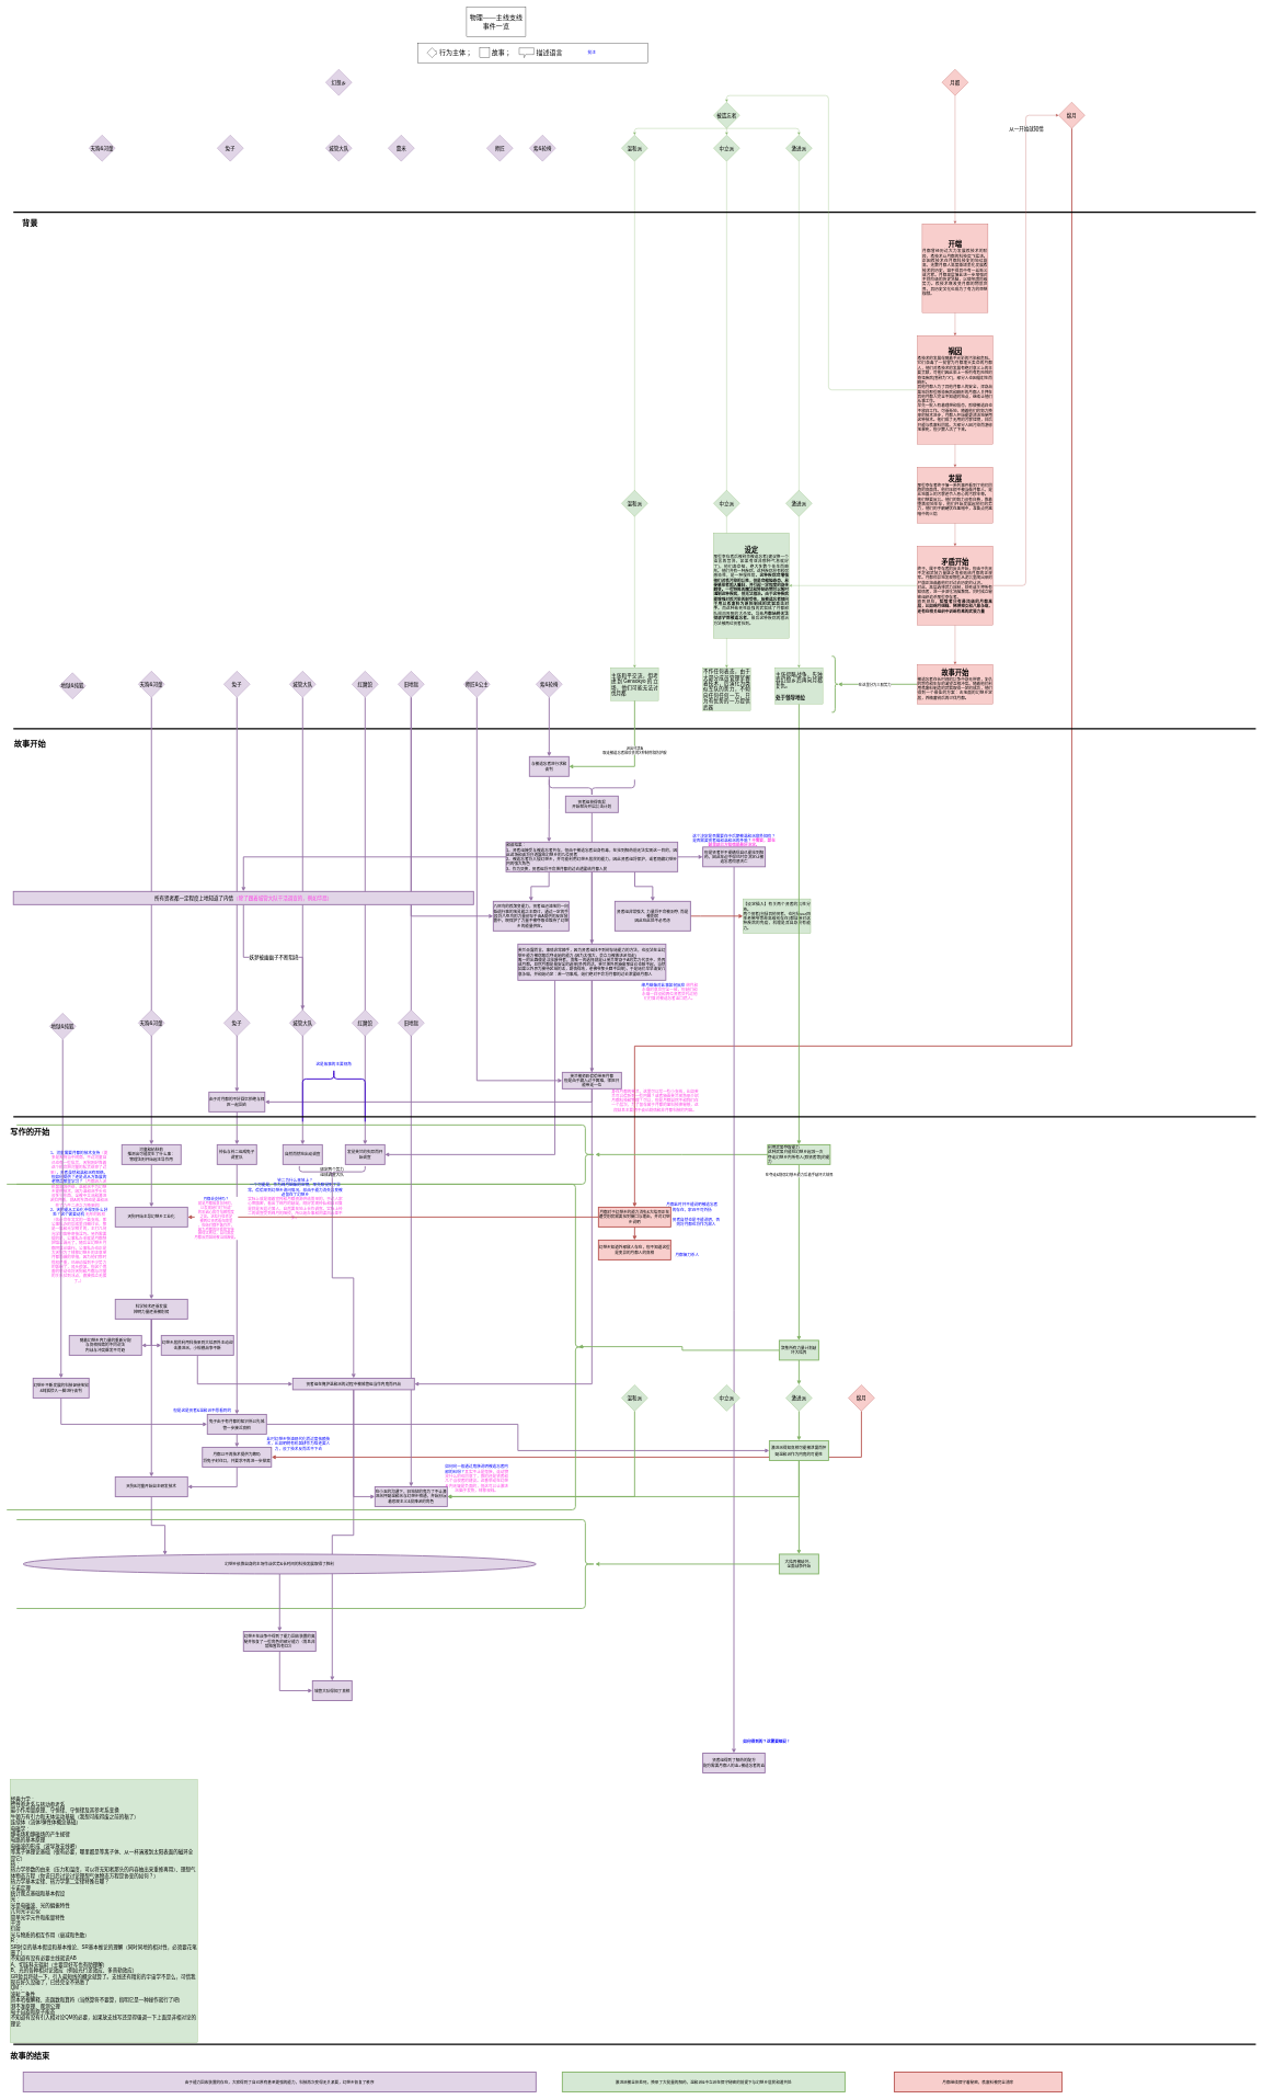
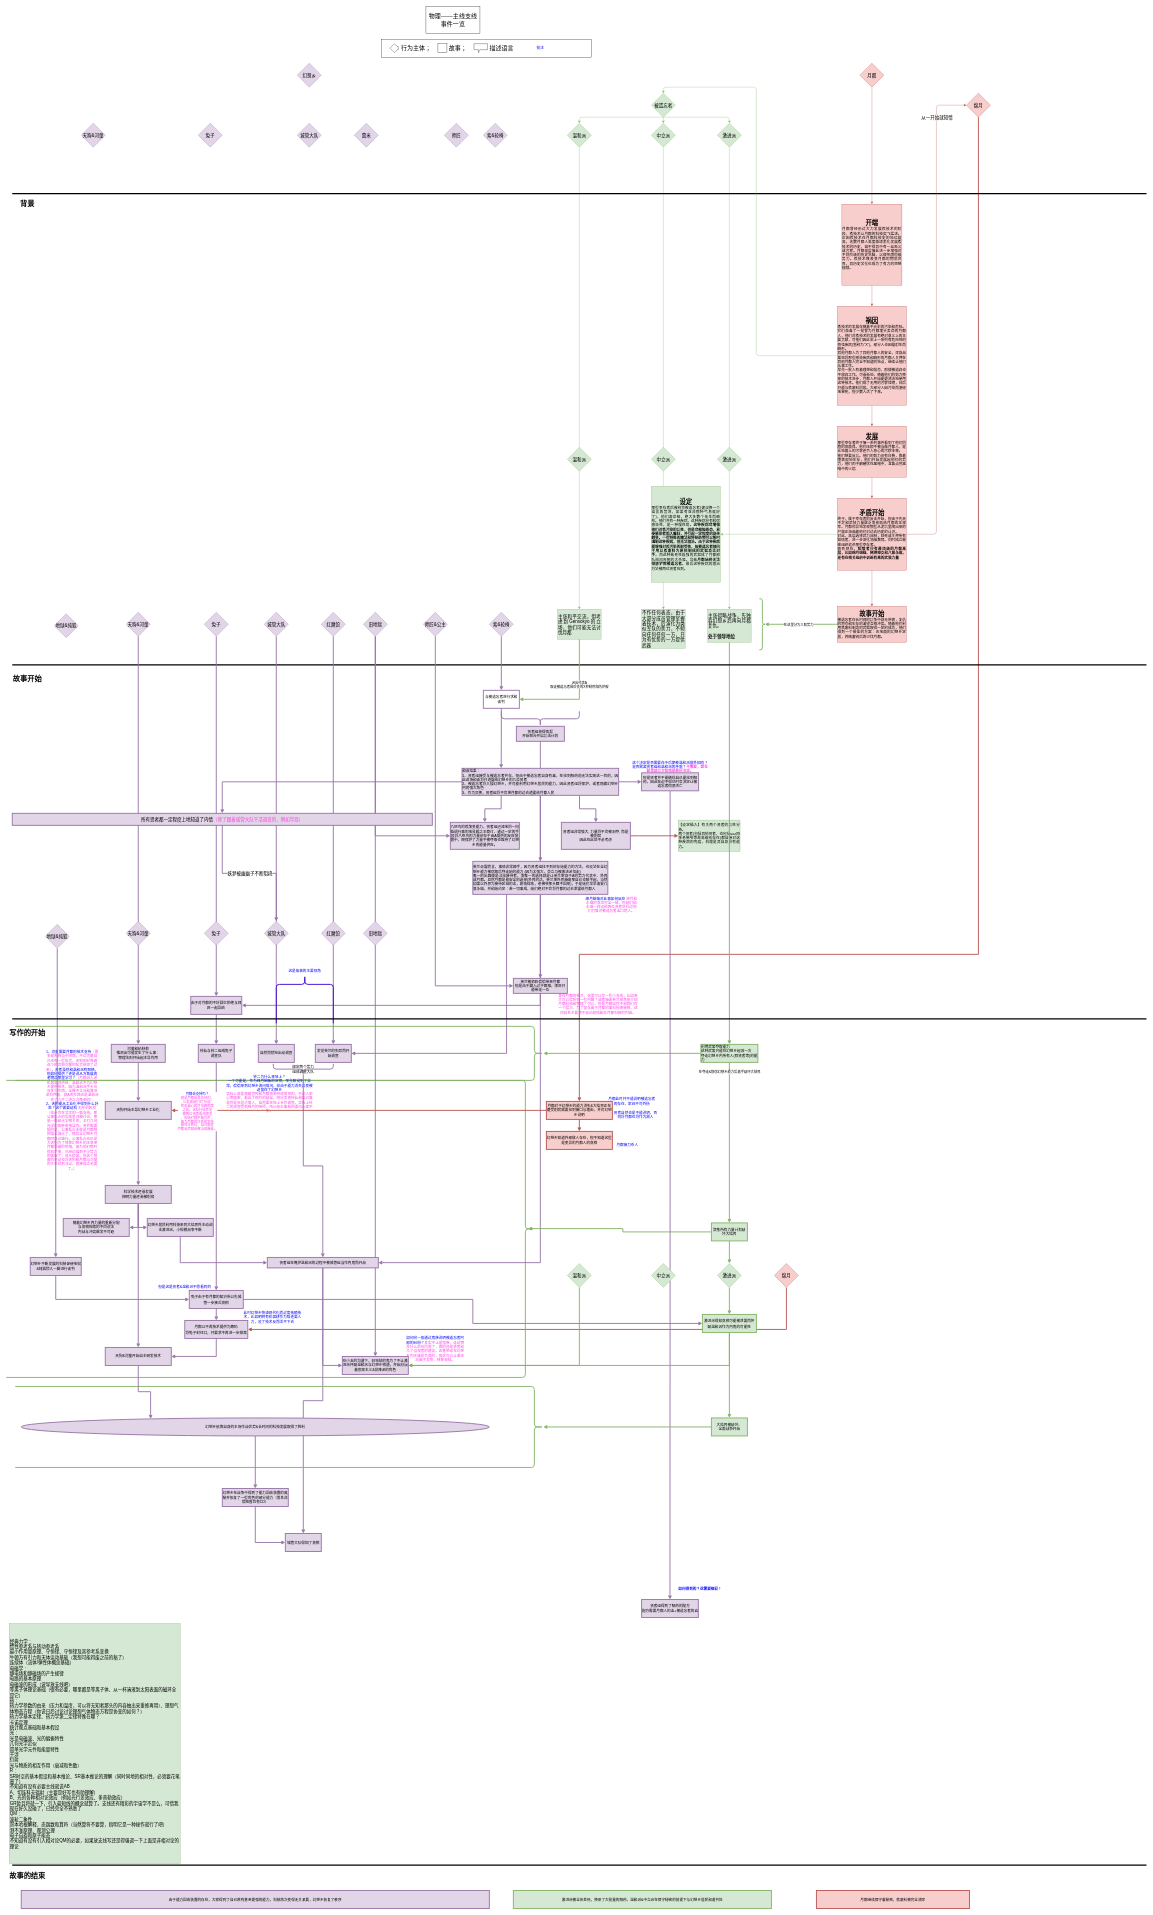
- <mxCell id="86" value="与被遗忘者进行求和谈判" style="rounded=0;whiteSpace=wrap;html=1;labelBackgroundColor=none;strokeWidth=3;fillColor=#e1d5e7;strokeColor=#9673a6;" parent="85" vertex="1"><mxGeometry width="120" height="60" as="geometry" /></mxCell>
+ <mxCell id="86" value="与被遗忘者进行求和谈判" style="rounded=0;whiteSpace=wrap;html=1;labelBackgroundColor=none;strokeWidth=3;fillColor=#ffffff;strokeColor=#9673a6;" parent="85" vertex="1"><mxGeometry width="120" height="60" as="geometry" /></mxCell>
